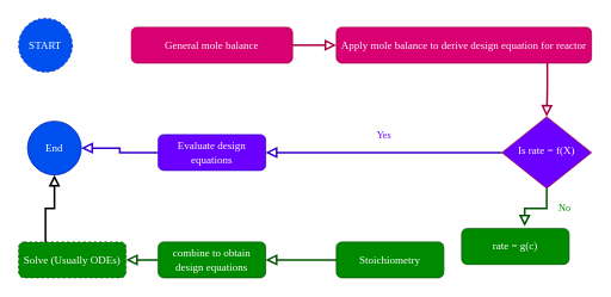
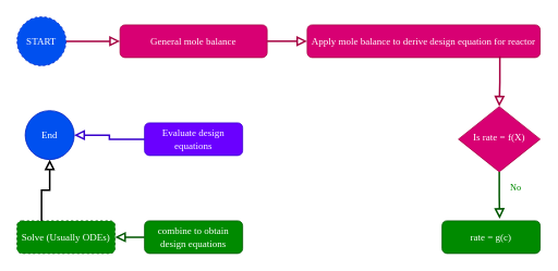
+ <mxCell id="4" value="" style="edgeStyle=orthogonalEdgeStyle;rounded=0;orthogonalLoop=1;jettySize=auto;html=1;labelBackgroundColor=none;endArrow=block;fontFamily=IBM Plex Sans;endFill=0;endSize=8;strokeWidth=2;shadow=0;fillColor=#d80073;strokeColor=#A50040;" edge="1" parent="2" source="5" target="3"><mxGeometry relative="1" as="geometry" /></mxCell>
- <mxCell id="11" value="&lt;font color=&quot;#6a00ff&quot;&gt;Yes&lt;/font&gt;" style="edgeStyle=orthogonalEdgeStyle;rounded=0;html=1;jettySize=auto;orthogonalLoop=1;fontSize=11;endArrow=block;endFill=0;endSize=8;strokeWidth=2;shadow=0;labelBackgroundColor=none;fontFamily=IBM Plex Sans;exitX=0;exitY=0.5;exitDx=0;exitDy=0;fillColor=#6a00ff;strokeColor=#3700CC;" edge="1" parent="2" source="10" target="6"><mxGeometry y="-20" relative="1" as="geometry"><mxPoint as="offset" /><mxPoint x="190" y="230" as="sourcePoint" /></mxGeometry></mxCell>
- <mxCell id="10" value="Is rate = f(X)" style="rhombus;whiteSpace=wrap;html=1;shadow=0;fontFamily=IBM Plex Sans;fontSize=12;align=center;strokeWidth=1;spacing=6;spacingTop=-4;fillColor=#6a00ff;fontColor=#ffffff;strokeColor=#A50040;" vertex="1" parent="2"><mxGeometry x="540" y="110" width="100" height="80" as="geometry" /></mxCell>
+ <mxCell id="10" value="Is rate = f(X)" style="rhombus;whiteSpace=wrap;html=1;shadow=0;fontFamily=IBM Plex Sans;fontSize=12;align=center;strokeWidth=1;spacing=6;spacingTop=-4;fillColor=#d80073;fontColor=#ffffff;strokeColor=#A50040;" vertex="1" parent="2"><mxGeometry x="540" y="110" width="100" height="80" as="geometry" /></mxCell>
- <mxCell id="9" value="rate = g(c)" style="rounded=1;whiteSpace=wrap;html=1;fontSize=12;glass=0;strokeWidth=1;shadow=0;fontFamily=IBM Plex Sans;fillColor=#008a00;fontColor=#ffffff;strokeColor=#005700;" vertex="1" parent="2"><mxGeometry x="495" y="235" width="120" height="40" as="geometry" /></mxCell>
+ <mxCell id="9" value="rate = g(c)" style="rounded=1;whiteSpace=wrap;html=1;fontSize=12;glass=0;strokeWidth=1;shadow=0;fontFamily=IBM Plex Sans;fillColor=#008a00;fontColor=#ffffff;strokeColor=#005700;" vertex="1" parent="2"><mxGeometry x="520" y="250" width="120" height="40" as="geometry" /></mxCell>
- <mxCell id="16" value="" style="edgeStyle=orthogonalEdgeStyle;rounded=0;orthogonalLoop=1;jettySize=auto;html=1;labelBackgroundColor=none;endArrow=block;fontFamily=IBM Plex Sans;endFill=0;endSize=8;strokeWidth=2;shadow=0;strokeColor=#005700;fillColor=#008a00;" edge="1" parent="2" source="14" target="15"><mxGeometry relative="1" as="geometry" /></mxCell>
- <mxCell id="14" value="Stoichiometry" style="rounded=1;whiteSpace=wrap;html=1;fontSize=12;glass=0;strokeWidth=1;shadow=0;fontFamily=IBM Plex Sans;fillColor=#008a00;fontColor=#ffffff;strokeColor=#005700;" vertex="1" parent="2"><mxGeometry x="355" y="250" width="120" height="40" as="geometry" /></mxCell>
